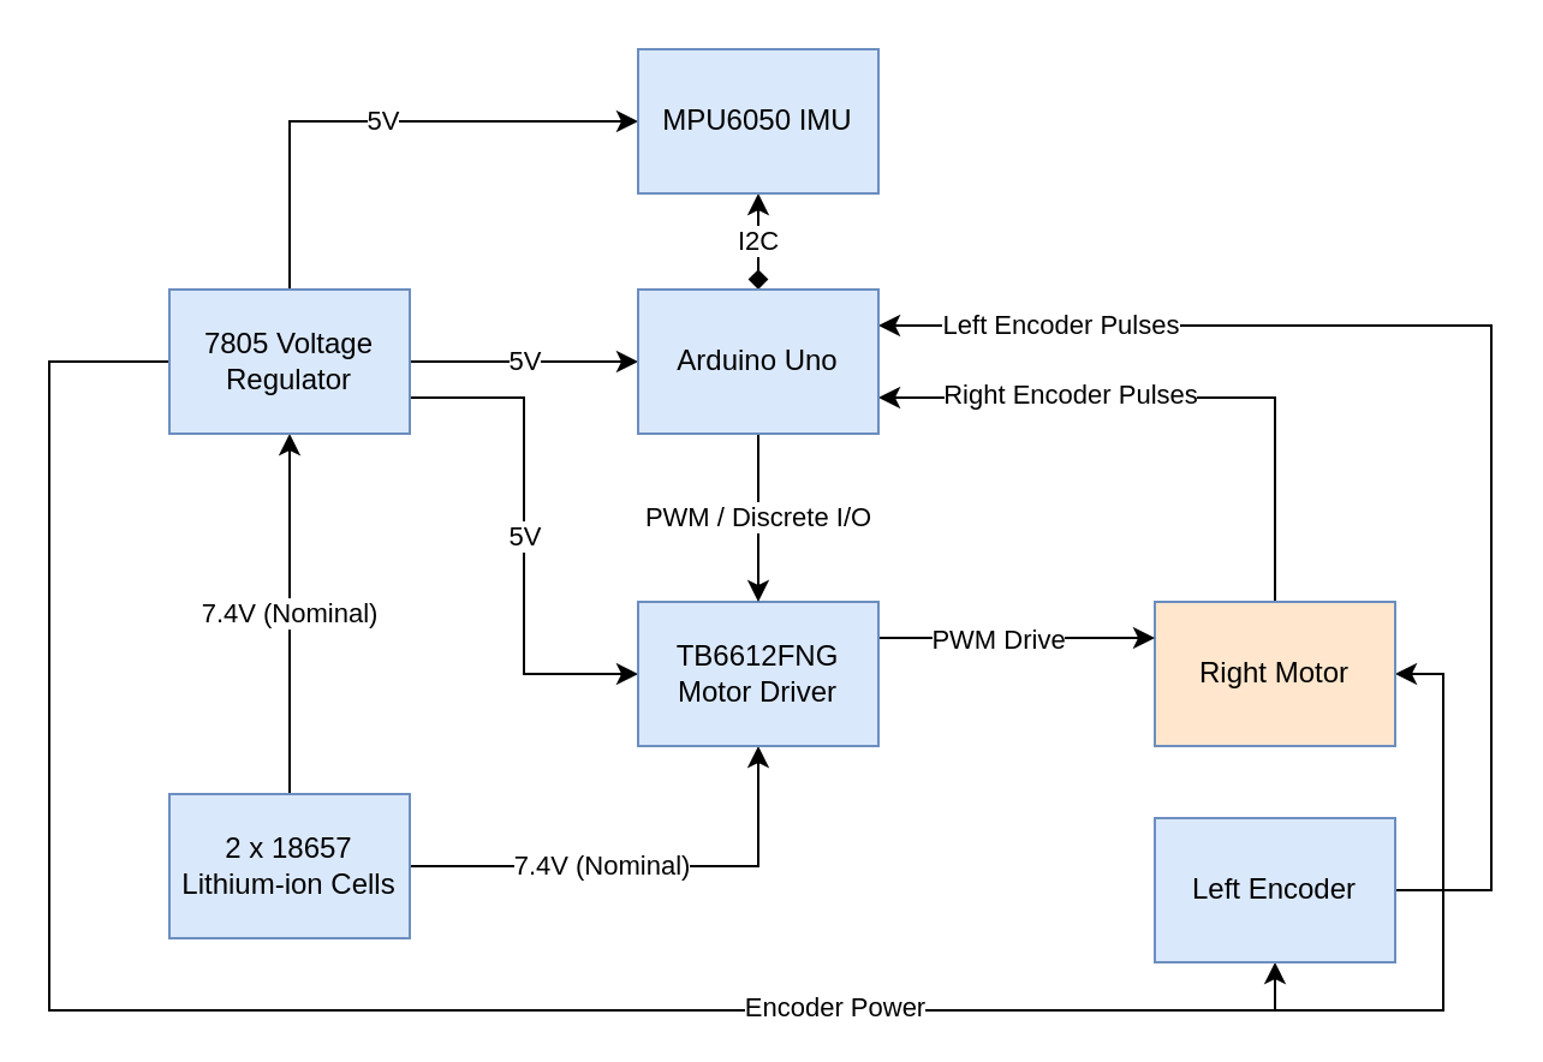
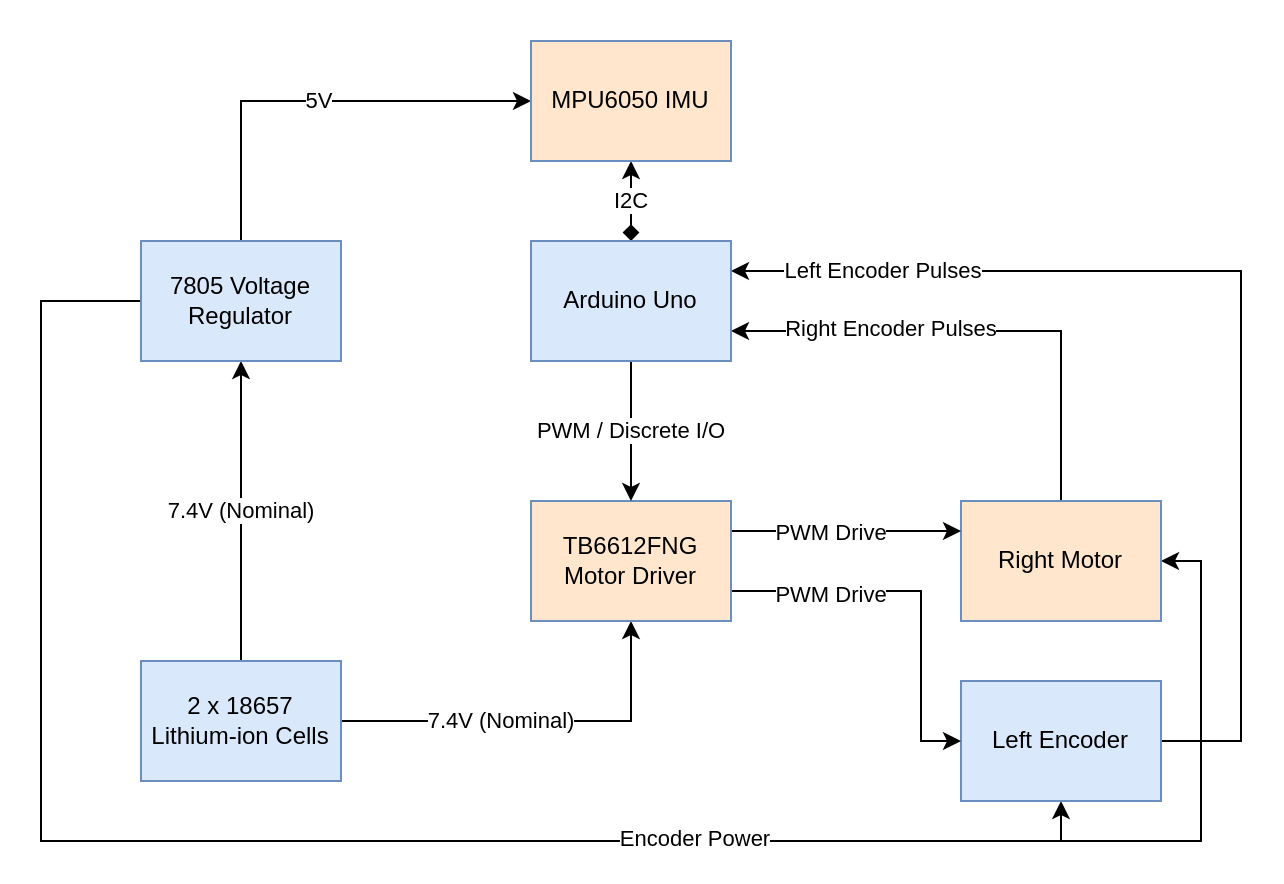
- <mxCell id="25" value="MPU6050 IMU" style="rounded=0;whiteSpace=wrap;html=1;fillColor=#dae8fc;strokeColor=#6c8ebf;" vertex="1" parent="1"><mxGeometry x="265" y="20" width="100" height="60" as="geometry" /></mxCell>
+ <mxCell id="25" value="MPU6050 IMU" style="rounded=0;whiteSpace=wrap;html=1;fillColor=#ffe6cc;strokeColor=#6c8ebf;" vertex="1" parent="1"><mxGeometry x="265" y="20" width="100" height="60" as="geometry" /></mxCell>
- <mxCell id="5" value="5V" style="edgeStyle=orthogonalEdgeStyle;rounded=0;orthogonalLoop=1;jettySize=auto;html=1;exitX=1;exitY=0.5;exitDx=0;exitDy=0;entryX=0;entryY=0.5;entryDx=0;entryDy=0;" edge="1" parent="1" source="12" target="27"><mxGeometry relative="1" as="geometry" /></mxCell>
- <mxCell id="6" value="5V" style="edgeStyle=orthogonalEdgeStyle;rounded=0;orthogonalLoop=1;jettySize=auto;html=1;exitX=1;exitY=0.75;exitDx=0;exitDy=0;entryX=0;entryY=0.5;entryDx=0;entryDy=0;" edge="1" parent="1" source="12" target="23"><mxGeometry relative="1" as="geometry" /></mxCell>
- <mxCell id="23" value="TB6612FNG Motor Driver" style="rounded=0;whiteSpace=wrap;html=1;fillColor=#dae8fc;strokeColor=#6c8ebf;" vertex="1" parent="1"><mxGeometry x="265" y="250" width="100" height="60" as="geometry" /></mxCell>
+ <mxCell id="23" value="TB6612FNG Motor Driver" style="rounded=0;whiteSpace=wrap;html=1;fillColor=#ffe6cc;strokeColor=#6c8ebf;" vertex="1" parent="1"><mxGeometry x="265" y="250" width="100" height="60" as="geometry" /></mxCell>
+ <mxCell id="21" style="edgeStyle=orthogonalEdgeStyle;rounded=0;orthogonalLoop=1;jettySize=auto;html=1;exitX=1;exitY=0.75;exitDx=0;exitDy=0;entryX=0;entryY=0.5;entryDx=0;entryDy=0;startArrow=none;startFill=0;" edge="1" parent="1" source="23" target="18"><mxGeometry relative="1" as="geometry"><Array as="points"><mxPoint x="460" y="295" /><mxPoint x="460" y="370" /></Array></mxGeometry></mxCell>
+ <mxCell id="22" value="PWM Drive" style="edgeLabel;html=1;align=center;verticalAlign=middle;resizable=0;points=[];" vertex="1" connectable="0" parent="21"><mxGeometry x="-0.612" y="-1" relative="1" as="geometry"><mxPoint x="12" as="offset" /></mxGeometry></mxCell>
